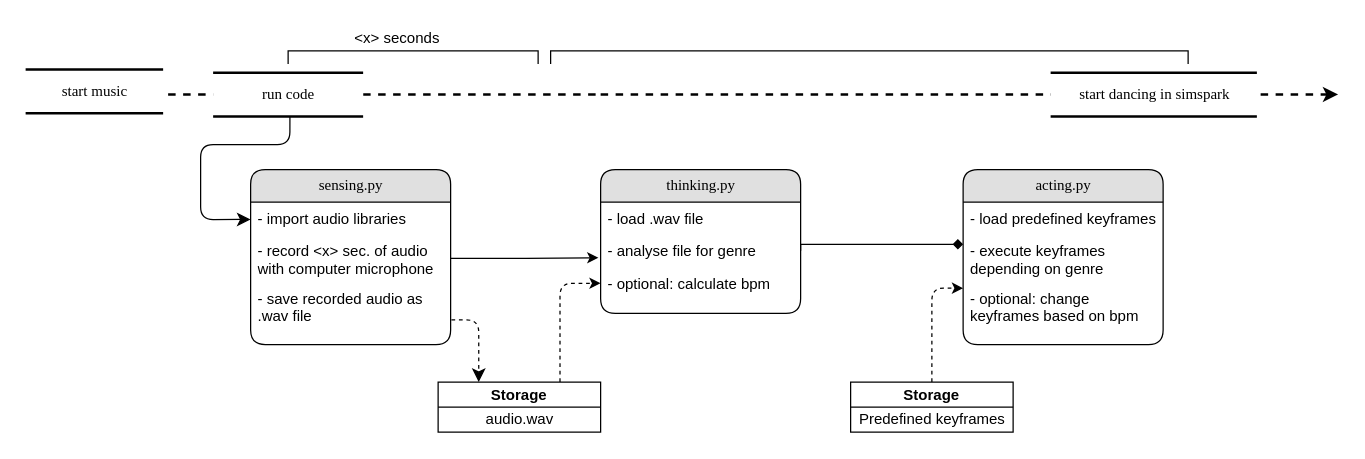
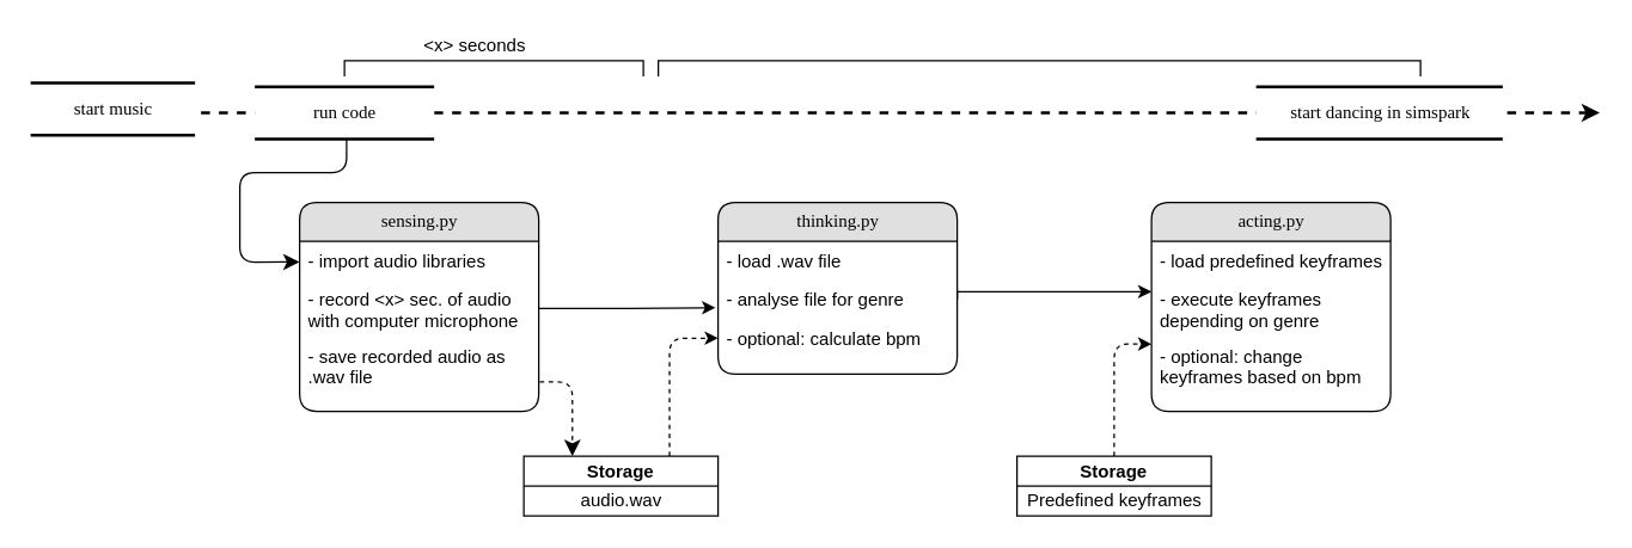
- <mxCell id="27" style="edgeStyle=orthogonalEdgeStyle;rounded=0;orthogonalLoop=1;jettySize=auto;html=1;exitX=1;exitY=0.5;exitDx=0;exitDy=0;entryX=0;entryY=0.207;entryDx=0;entryDy=0;entryPerimeter=0;shadow=0;endArrow=diamond;endFill=1;targetPerimeterSpacing=9;" parent="1" source="4" target="8" edge="1"><mxGeometry relative="1" as="geometry"><Array as="points"><mxPoint x="640" y="195" /></Array></mxGeometry></mxCell>
+ <mxCell id="27" style="edgeStyle=orthogonalEdgeStyle;rounded=0;orthogonalLoop=1;jettySize=auto;html=1;exitX=1;exitY=0.5;exitDx=0;exitDy=0;entryX=0;entryY=0.207;entryDx=0;entryDy=0;entryPerimeter=0;shadow=0;endArrow=classic;endFill=1;targetPerimeterSpacing=9;" parent="1" source="4" target="8" edge="1"><mxGeometry relative="1" as="geometry"><Array as="points"><mxPoint x="640" y="195" /></Array></mxGeometry></mxCell>
